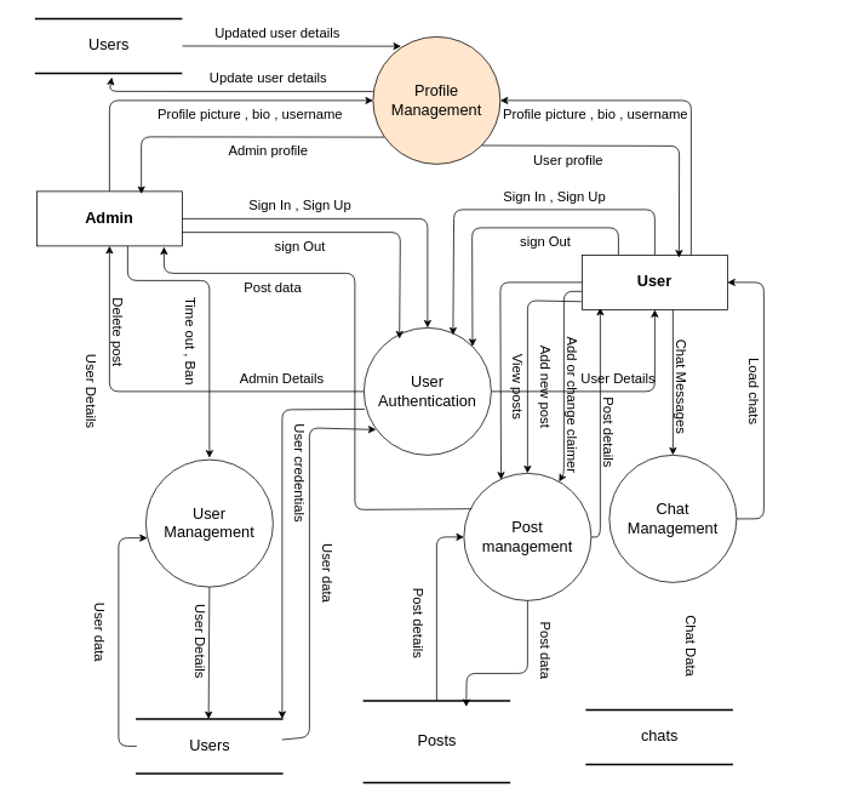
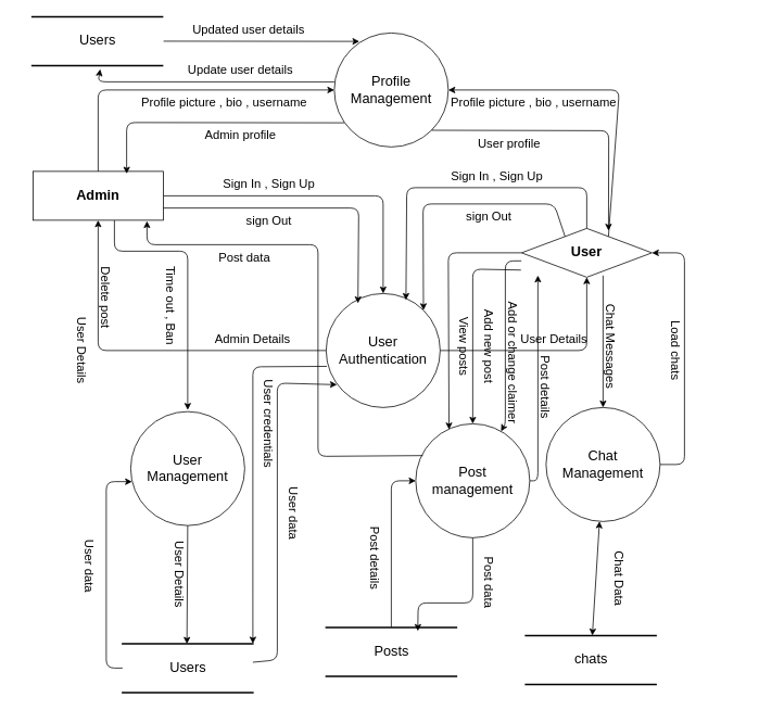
- <mxCell id="44" value="&lt;span style=&quot;font-size: 17px;&quot;&gt;Profile&lt;/span&gt;&lt;div&gt;&lt;span style=&quot;font-size: 17px;&quot;&gt;Management&lt;/span&gt;&lt;/div&gt;" style="ellipse;whiteSpace=wrap;html=1;aspect=fixed;fontFamily=Helvetica;fontSize=14;fillColor=#ffe6cc;" vertex="1" parent="1"><mxGeometry x="410" y="40" width="140" height="140" as="geometry" /></mxCell>
+ <mxCell id="44" value="&lt;span style=&quot;font-size: 17px;&quot;&gt;Profile&lt;/span&gt;&lt;div&gt;&lt;span style=&quot;font-size: 17px;&quot;&gt;Management&lt;/span&gt;&lt;/div&gt;" style="ellipse;whiteSpace=wrap;html=1;aspect=fixed;fontFamily=Helvetica;fontSize=14;" vertex="1" parent="1"><mxGeometry x="410" y="40" width="140" height="140" as="geometry" /></mxCell>
- <mxCell id="15" value="&lt;font style=&quot;font-size: 17px;&quot;&gt;User&lt;/font&gt;" style="rounded=0;whiteSpace=wrap;html=1;fontFamily=Helvetica;fontSize=14;fontStyle=1" vertex="1" parent="1"><mxGeometry x="640" y="280" width="160" height="60" as="geometry" /></mxCell>
+ <mxCell id="15" value="&lt;font style=&quot;font-size: 17px;&quot;&gt;User&lt;/font&gt;" style="rhombus;whiteSpace=wrap;html=1;fontFamily=Helvetica;fontSize=14;fontStyle=1;" vertex="1" parent="1"><mxGeometry x="640" y="280" width="160" height="60" as="geometry" /></mxCell>
+ <mxCell id="4" style="edgeStyle=none;html=1;startArrow=classic;startFill=1;" edge="1" parent="1" source="6" target="41"><mxGeometry relative="1" as="geometry" /></mxCell>
- <mxCell id="60" value="&lt;font face=&quot;Helvetica&quot;&gt;&lt;span style=&quot;font-size: 17px;&quot;&gt;Posts&lt;/span&gt;&lt;/font&gt;" style="html=1;rounded=0;shadow=0;comic=0;labelBackgroundColor=none;strokeWidth=2;fontFamily=Verdana;fontSize=12;align=center;shape=mxgraph.ios7ui.horLines;" vertex="1" parent="1"><mxGeometry x="399" y="770" width="162" height="90" as="geometry" /></mxCell>
+ <mxCell id="60" value="&lt;font face=&quot;Helvetica&quot;&gt;&lt;span style=&quot;font-size: 17px;&quot;&gt;Posts&lt;/span&gt;&lt;/font&gt;" style="html=1;rounded=0;shadow=0;comic=0;labelBackgroundColor=none;strokeWidth=2;fontFamily=Verdana;fontSize=12;align=center;shape=mxgraph.ios7ui.horLines;" vertex="1" parent="1"><mxGeometry x="399" y="770" width="162" height="60" as="geometry" /></mxCell>
